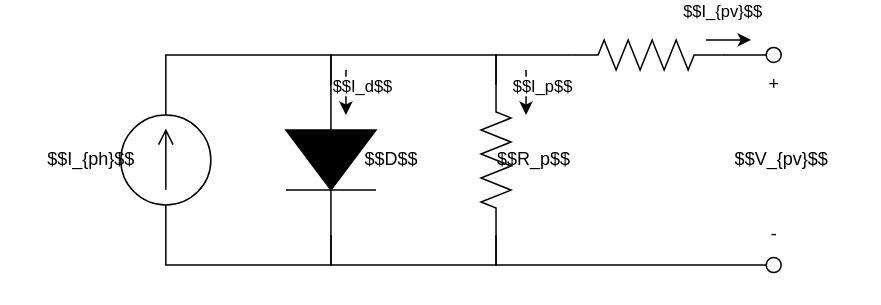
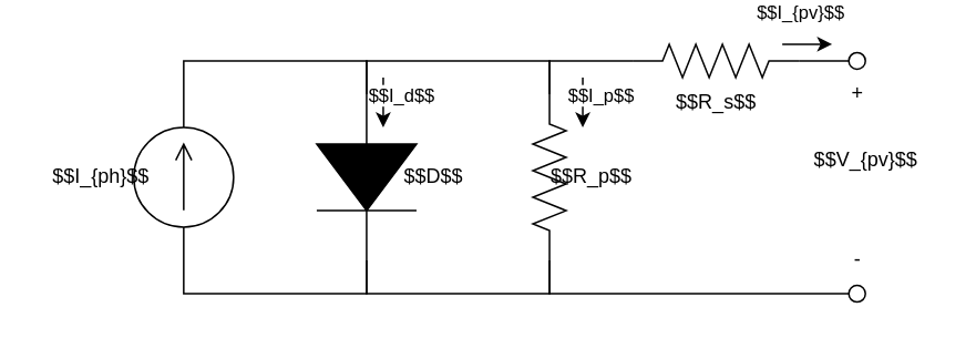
+ <mxCell id="27" value="$$R_s$$" style="text;html=1;align=center;verticalAlign=middle;resizable=0;points=[];autosize=1;strokeColor=none;fillColor=none;" vertex="1" parent="1"><mxGeometry x="395" y="40" width="70" height="30" as="geometry" /></mxCell>
- <mxCell id="24" value="$$V_{pv}$$" style="text;html=1;align=center;verticalAlign=middle;resizable=0;points=[];autosize=1;strokeColor=none;fillColor=none;" vertex="1" parent="1"><mxGeometry x="475" y="85" width="90" height="30" as="geometry" /></mxCell>
+ <mxCell id="24" value="$$V_{pv}$$" style="text;html=1;align=center;verticalAlign=middle;resizable=0;points=[];autosize=1;strokeColor=none;fillColor=none;" vertex="1" parent="1"><mxGeometry x="475" y="75" width="90" height="30" as="geometry" /></mxCell>
